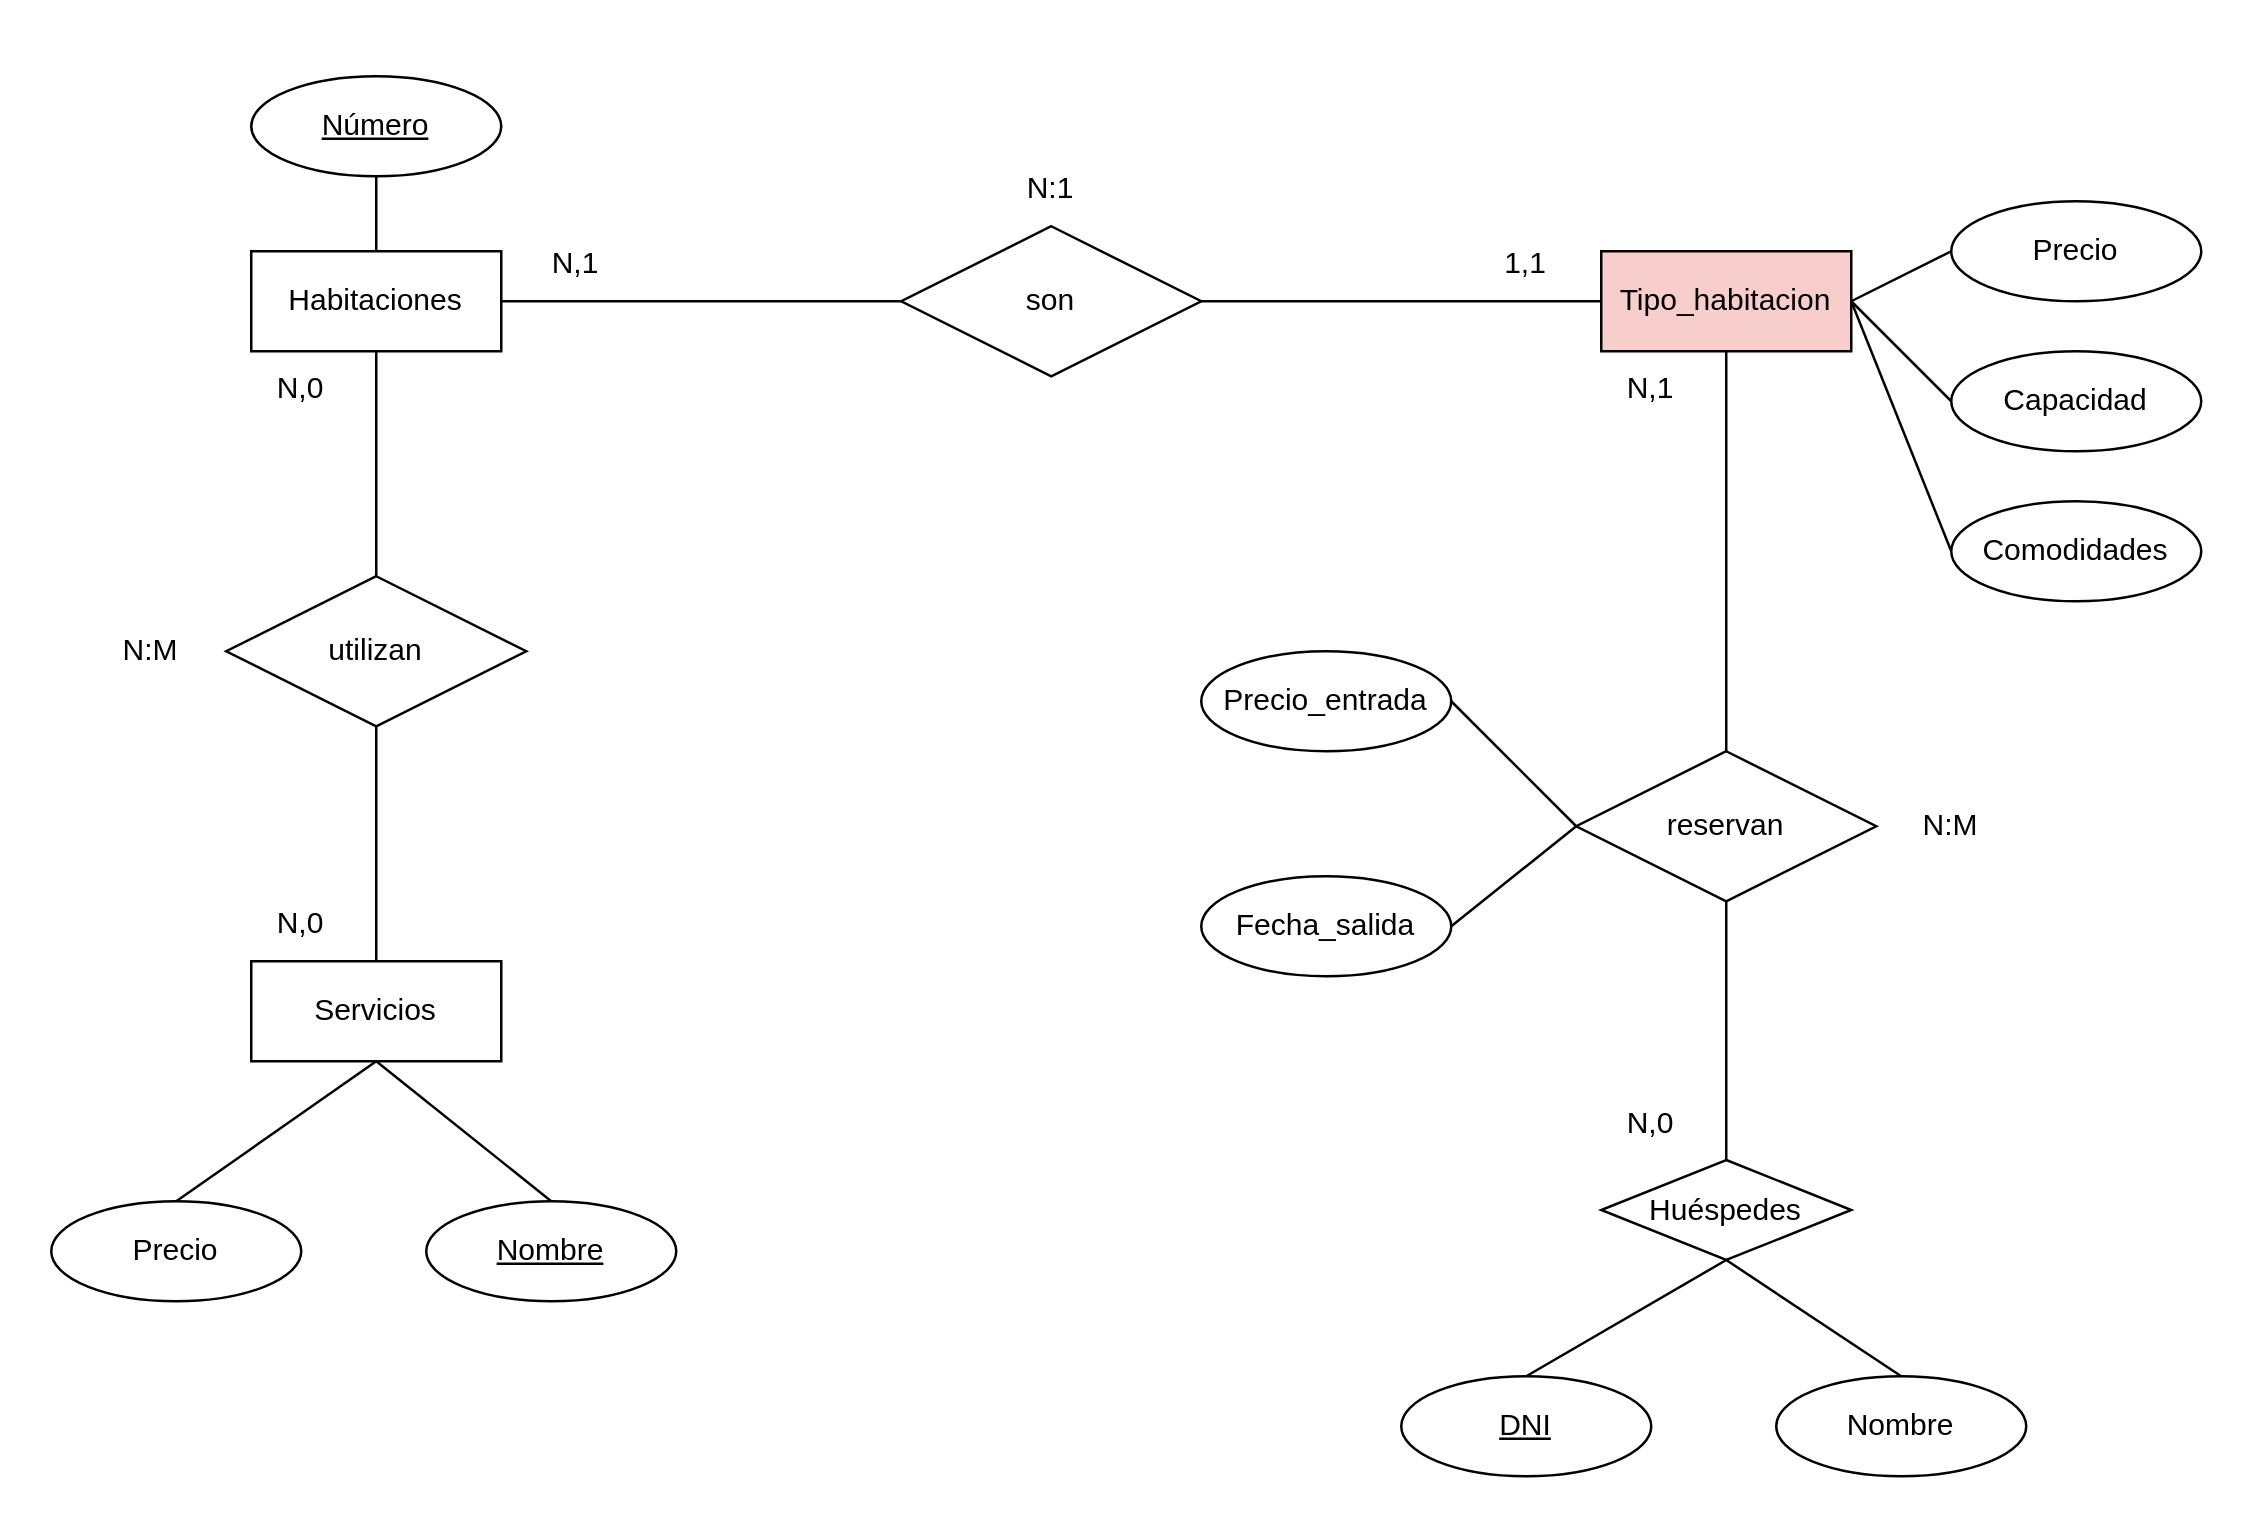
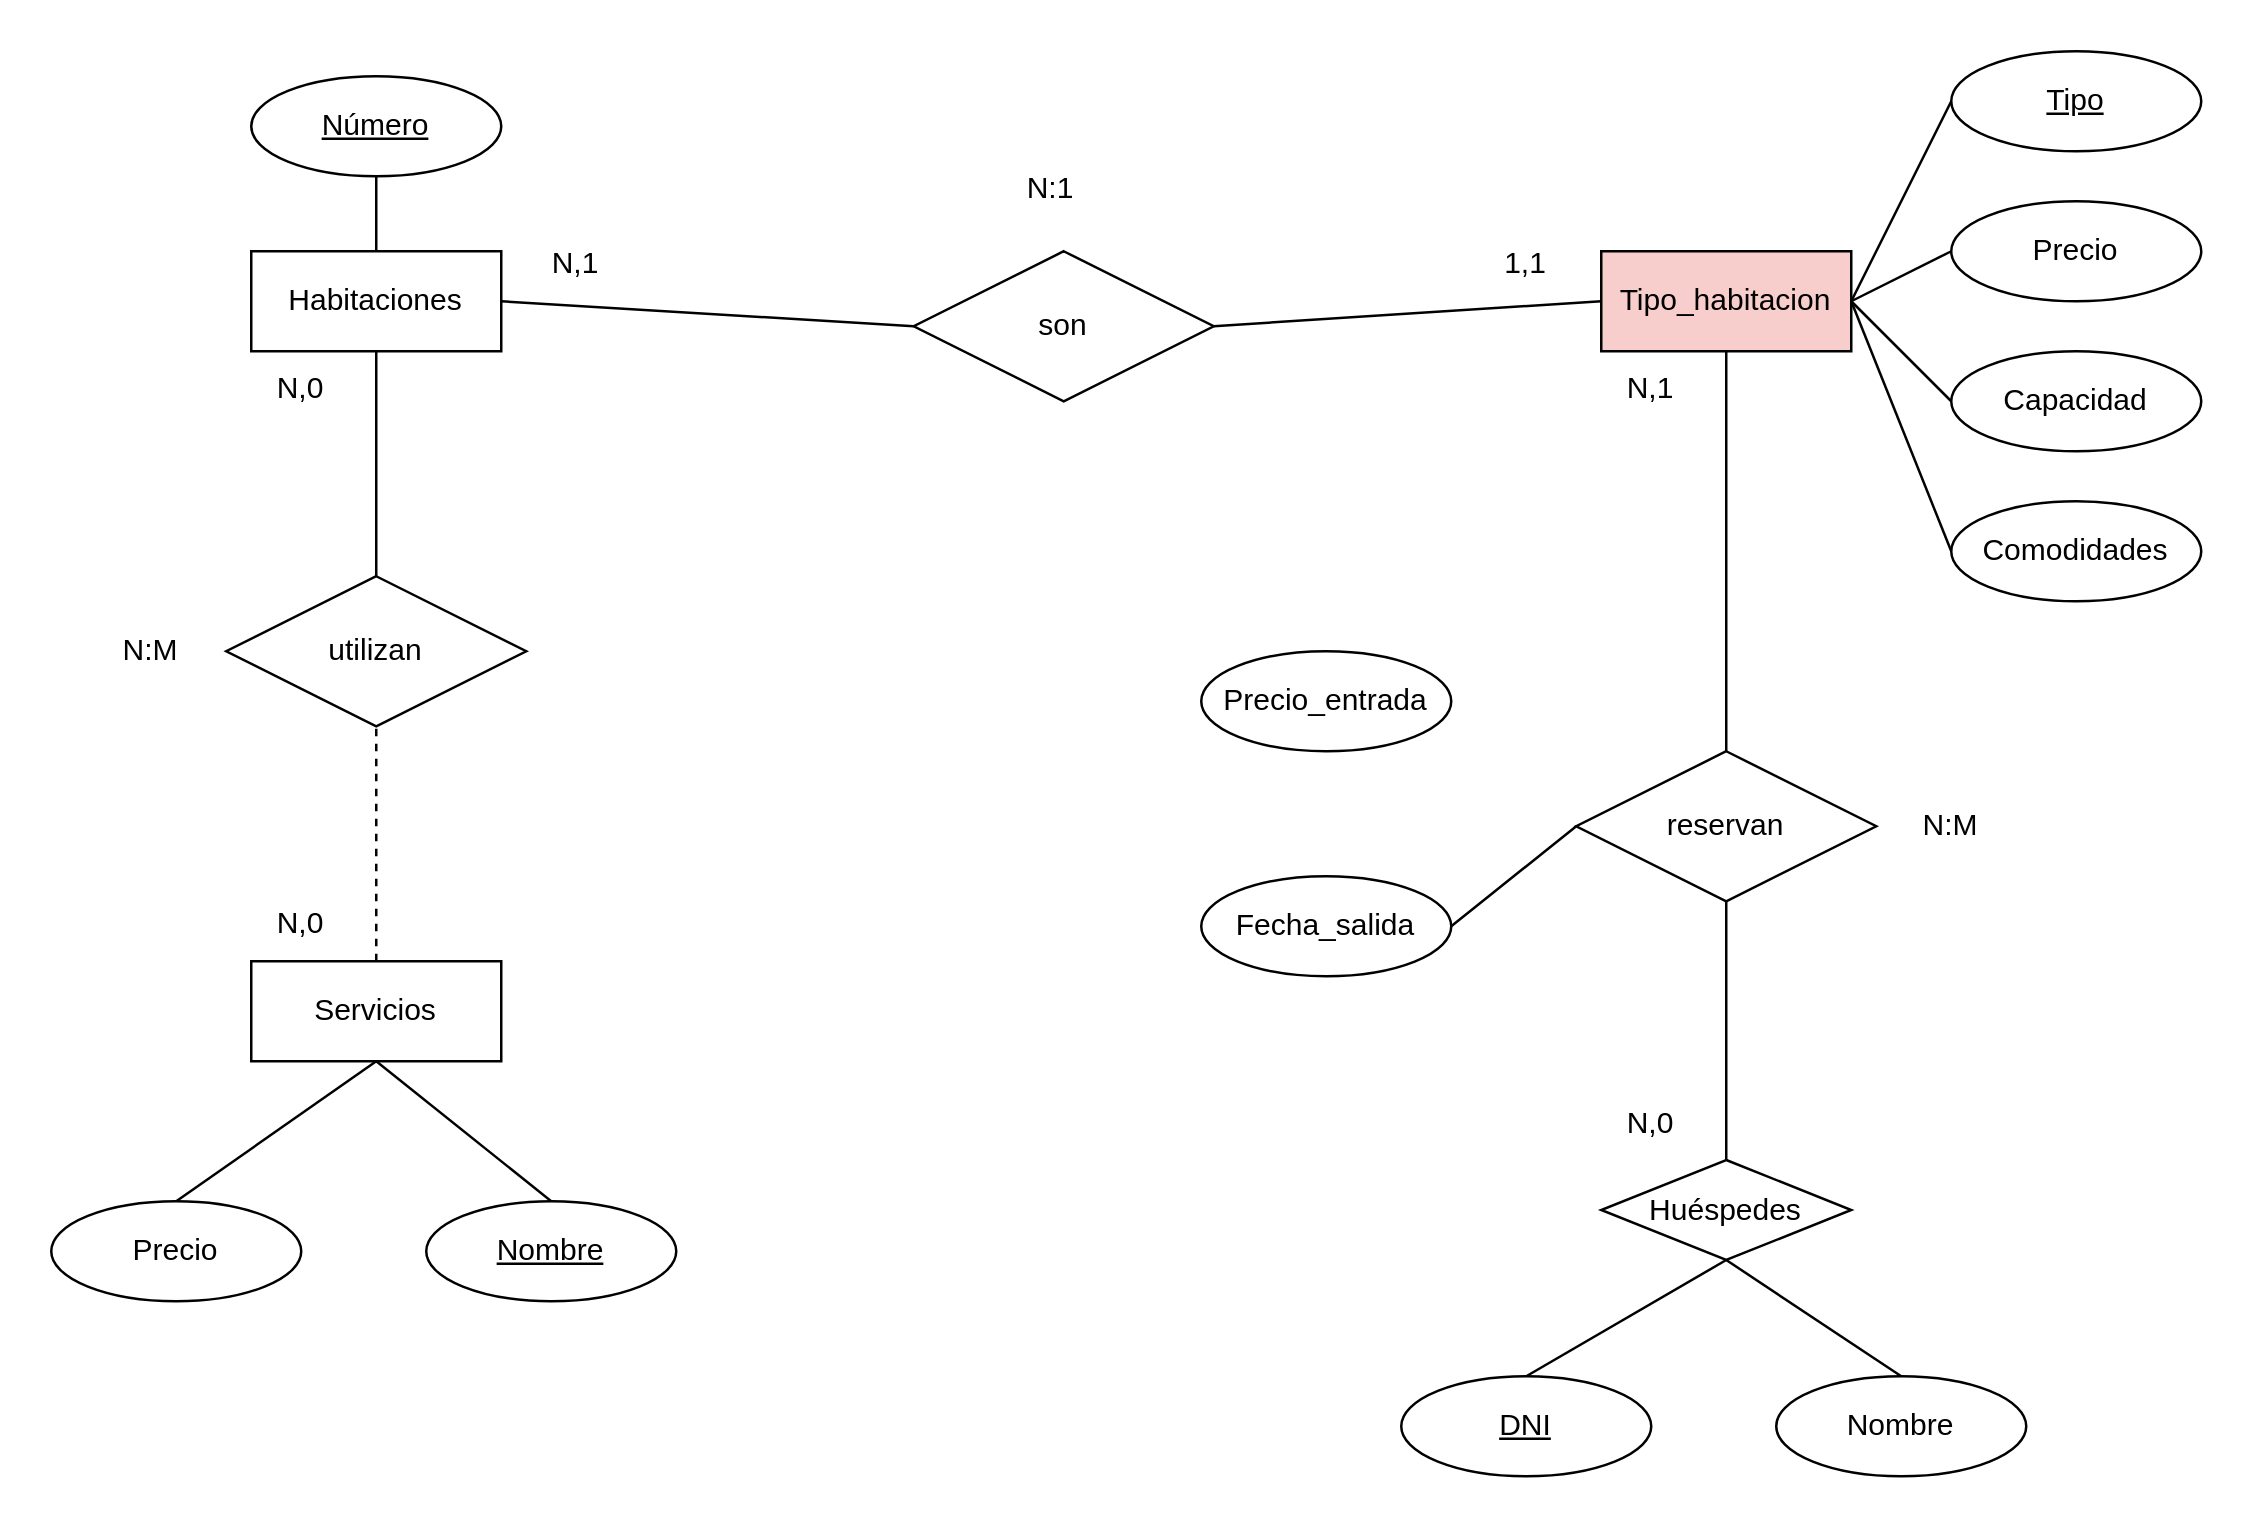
+ <mxCell id="7" value="Tipo" style="ellipse;whiteSpace=wrap;html=1;align=center;fontStyle=4;" vertex="1" parent="1"><mxGeometry x="780" y="20" width="100" height="40" as="geometry" /></mxCell>
+ <mxCell id="11" value="" style="endArrow=none;html=1;rounded=0;entryX=0;entryY=0.5;entryDx=0;entryDy=0;exitX=1;exitY=0.5;exitDx=0;exitDy=0;" edge="1" parent="1" source="4" target="7"><mxGeometry relative="1" as="geometry"><mxPoint x="650" y="260" as="sourcePoint" /><mxPoint x="810" y="260" as="targetPoint" /></mxGeometry></mxCell>
- <mxCell id="3" value="son" style="shape=rhombus;perimeter=rhombusPerimeter;whiteSpace=wrap;html=1;align=center;" vertex="1" parent="1"><mxGeometry x="360" y="90" width="120" height="60" as="geometry" /></mxCell>
+ <mxCell id="3" value="son" style="shape=rhombus;perimeter=rhombusPerimeter;whiteSpace=wrap;html=1;align=center;" vertex="1" parent="1"><mxGeometry x="365" y="100" width="120" height="60" as="geometry" /></mxCell>
- <mxCell id="26" value="" style="endArrow=none;html=1;rounded=0;exitX=1;exitY=0.5;exitDx=0;exitDy=0;entryX=0;entryY=0.5;entryDx=0;entryDy=0;" edge="1" parent="1" source="24" target="18"><mxGeometry relative="1" as="geometry"><mxPoint x="810" y="330" as="sourcePoint" /><mxPoint x="970" y="330" as="targetPoint" /></mxGeometry></mxCell>
- <mxCell id="32" value="" style="endArrow=none;html=1;rounded=0;exitX=0.5;exitY=0;exitDx=0;exitDy=0;entryX=0.5;entryY=1;entryDx=0;entryDy=0;" edge="1" parent="1" source="30" target="29"><mxGeometry relative="1" as="geometry"><mxPoint x="370" y="280" as="sourcePoint" /><mxPoint x="530" y="280" as="targetPoint" /></mxGeometry></mxCell>
+ <mxCell id="32" value="" style="endArrow=none;html=1;rounded=0;exitX=0.5;exitY=0;exitDx=0;exitDy=0;entryX=0.5;entryY=1;entryDx=0;entryDy=0;dashed=1;" edge="1" parent="1" source="30" target="29"><mxGeometry relative="1" as="geometry"><mxPoint x="370" y="280" as="sourcePoint" /><mxPoint x="530" y="280" as="targetPoint" /></mxGeometry></mxCell>
